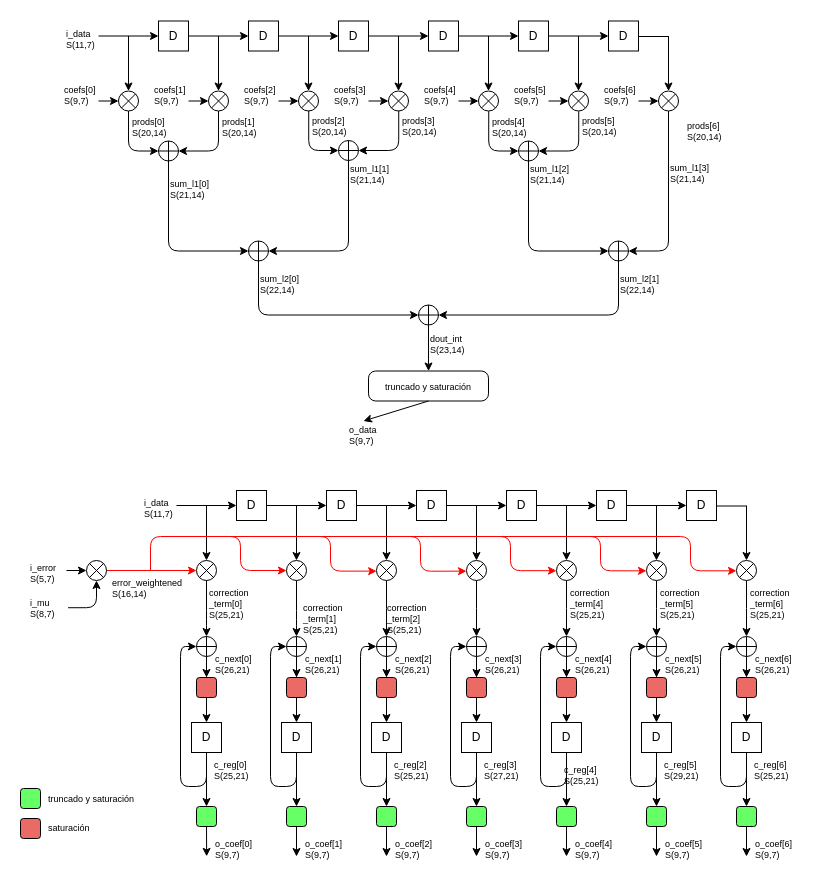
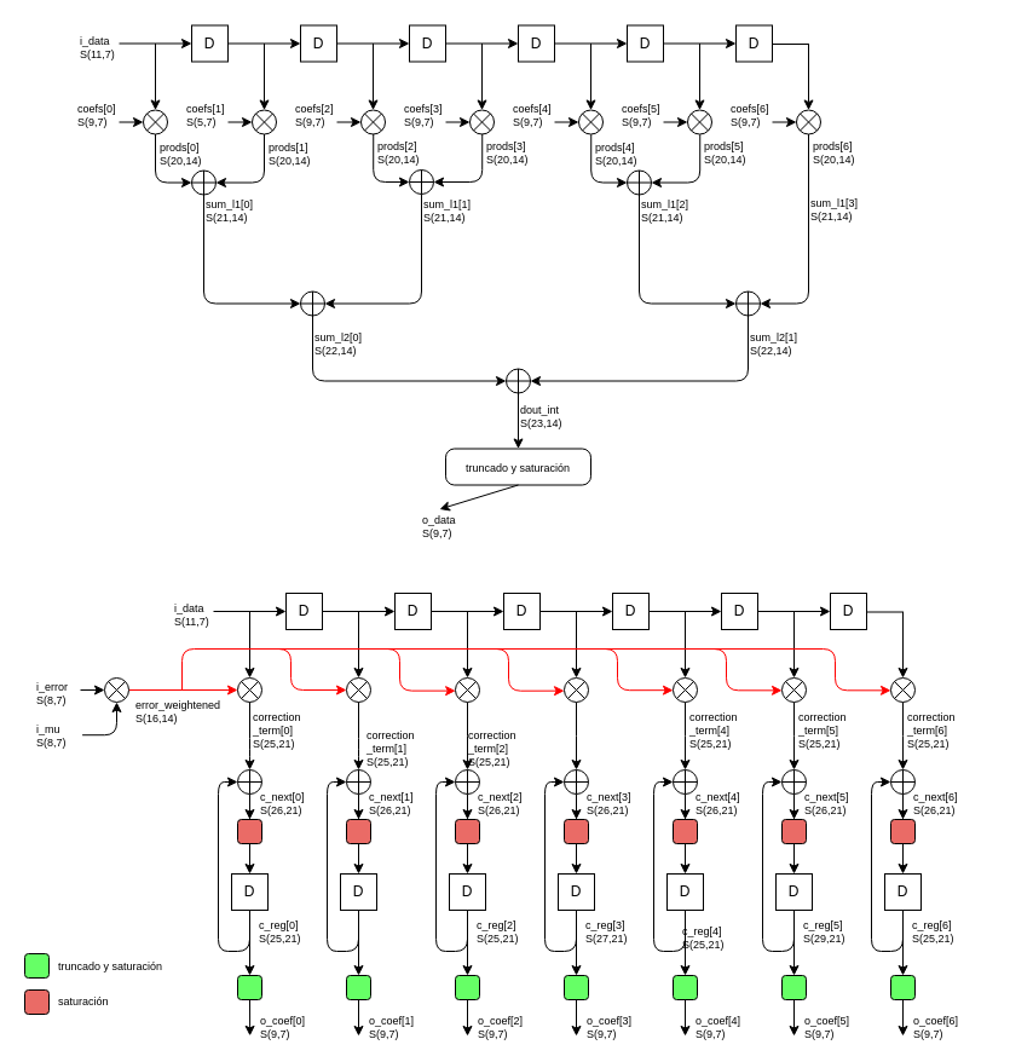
- <mxCell id="37" value="&lt;div style=&quot;font-size: 9px;&quot;&gt;coefs[1]&lt;br style=&quot;font-size: 9px;&quot;&gt;&lt;/div&gt;&lt;div style=&quot;font-size: 9px;&quot;&gt;S(9,7)&lt;/div&gt;" style="text;html=1;resizable=0;points=[];autosize=1;align=left;verticalAlign=top;spacingTop=-4;fontSize=9;" parent="1" vertex="1"><mxGeometry x="152" y="81.5" width="40" height="20" as="geometry" /></mxCell>
+ <mxCell id="37" value="&lt;div style=&quot;font-size: 9px;&quot;&gt;coefs[1]&lt;br style=&quot;font-size: 9px;&quot;&gt;&lt;/div&gt;&lt;div style=&quot;font-size: 9px;&quot;&gt;S(5,7)&lt;/div&gt;" style="text;html=1;resizable=0;points=[];autosize=1;align=left;verticalAlign=top;spacingTop=-4;fontSize=9;" parent="1" vertex="1"><mxGeometry x="152" y="81.5" width="40" height="20" as="geometry" /></mxCell>
- <mxCell id="69" value="&lt;div style=&quot;font-size: 9px;&quot;&gt;prods[6]&lt;br style=&quot;font-size: 9px;&quot;&gt;&lt;/div&gt;&lt;div style=&quot;font-size: 9px;&quot;&gt;S(20,14)&lt;/div&gt;" style="text;html=1;resizable=0;points=[];autosize=1;align=left;verticalAlign=top;spacingTop=-4;fontSize=9;" parent="1" vertex="1"><mxGeometry x="685" y="118" width="40" height="20" as="geometry" /></mxCell>
+ <mxCell id="69" value="&lt;div style=&quot;font-size: 9px;&quot;&gt;prods[6]&lt;br style=&quot;font-size: 9px;&quot;&gt;&lt;/div&gt;&lt;div style=&quot;font-size: 9px;&quot;&gt;S(20,14)&lt;/div&gt;" style="text;html=1;resizable=0;points=[];autosize=1;align=left;verticalAlign=top;spacingTop=-4;fontSize=9;" parent="1" vertex="1"><mxGeometry x="670" y="113" width="40" height="20" as="geometry" /></mxCell>
- <mxCell id="70" value="&lt;div style=&quot;font-size: 9px;&quot;&gt;sum_l1[0]&lt;br style=&quot;font-size: 9px;&quot;&gt;&lt;/div&gt;&lt;div style=&quot;font-size: 9px;&quot;&gt;S(21,14)&lt;/div&gt;" style="text;html=1;resizable=0;points=[];autosize=1;align=left;verticalAlign=top;spacingTop=-4;fontSize=9;" parent="1" vertex="1"><mxGeometry x="168" y="175.5" width="50" height="20" as="geometry" /></mxCell>
+ <mxCell id="70" value="&lt;div style=&quot;font-size: 9px;&quot;&gt;sum_l1[0]&lt;br style=&quot;font-size: 9px;&quot;&gt;&lt;/div&gt;&lt;div style=&quot;font-size: 9px;&quot;&gt;S(21,14)&lt;/div&gt;" style="text;html=1;resizable=0;points=[];autosize=1;align=left;verticalAlign=top;spacingTop=-4;fontSize=9;" parent="1" vertex="1"><mxGeometry x="168" y="160.5" width="50" height="20" as="geometry" /></mxCell>
- <mxCell id="113" value="&lt;div&gt;i_error&lt;/div&gt;&lt;div&gt;S(5,7)&lt;br&gt;&lt;/div&gt;" style="text;html=1;resizable=0;points=[];autosize=1;align=left;verticalAlign=top;spacingTop=-4;fontSize=9;" vertex="1" parent="1"><mxGeometry x="28" y="560" width="50" height="20" as="geometry" /></mxCell>
+ <mxCell id="113" value="&lt;div&gt;i_error&lt;/div&gt;&lt;div&gt;S(8,7)&lt;br&gt;&lt;/div&gt;" style="text;html=1;resizable=0;points=[];autosize=1;align=left;verticalAlign=top;spacingTop=-4;fontSize=9;" vertex="1" parent="1"><mxGeometry x="28" y="560" width="50" height="20" as="geometry" /></mxCell>
